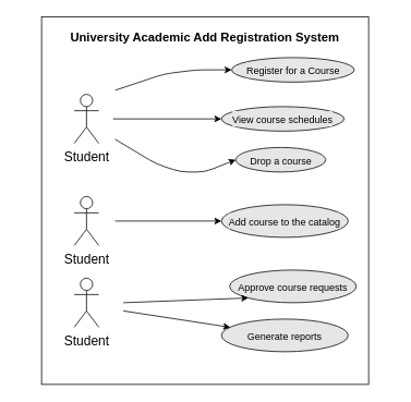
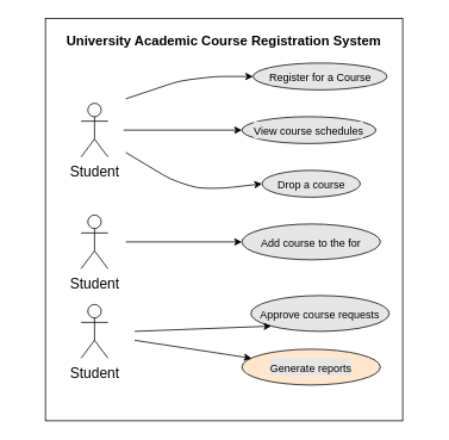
- <mxCell id="18" value="&lt;b style=&quot;font-size: 15px;&quot;&gt;&lt;font style=&quot;font-size: 15px;&quot;&gt;University Academic Add Registration System&lt;/font&gt;&lt;/b&gt;" style="text;html=1;strokeColor=none;fillColor=none;align=center;verticalAlign=middle;whiteSpace=wrap;rounded=0;fontSize=15;" vertex="1" parent="1"><mxGeometry x="20" y="30" width="460" height="30" as="geometry" /></mxCell>
+ <mxCell id="18" value="&lt;b style=&quot;font-size: 15px;&quot;&gt;&lt;font style=&quot;font-size: 15px;&quot;&gt;University Academic Course Registration System&lt;/font&gt;&lt;/b&gt;" style="text;html=1;strokeColor=none;fillColor=none;align=center;verticalAlign=middle;whiteSpace=wrap;rounded=0;fontSize=15;" vertex="1" parent="1"><mxGeometry x="20" y="30" width="460" height="30" as="geometry" /></mxCell>
- <mxCell id="7" value="&lt;font style=&quot;font-size: 12px;&quot;&gt;Drop a course&lt;/font&gt;" style="ellipse;whiteSpace=wrap;html=1;labelBackgroundColor=#E6E6E6;fontSize=16;fontColor=#000000;fillColor=#E6E6E6;" vertex="1" parent="1"><mxGeometry x="287.5" y="180" width="110" height="30" as="geometry" /></mxCell>
+ <mxCell id="7" value="&lt;font style=&quot;font-size: 12px;&quot;&gt;Drop a course&lt;/font&gt;" style="ellipse;whiteSpace=wrap;html=1;labelBackgroundColor=#E6E6E6;fontSize=16;fontColor=#000000;fillColor=#E6E6E6;" vertex="1" parent="1"><mxGeometry x="292.5" y="190" width="110" height="30" as="geometry" /></mxCell>
- <mxCell id="8" value="&lt;font style=&quot;font-size: 12px;&quot;&gt;Add course to the catalog&lt;/font&gt;" style="ellipse;whiteSpace=wrap;html=1;labelBackgroundColor=#E6E6E6;fontSize=16;fontColor=#000000;fillColor=#E6E6E6;" vertex="1" parent="1"><mxGeometry x="270" y="250" width="155" height="40" as="geometry" /></mxCell>
+ <mxCell id="8" value="&lt;font style=&quot;font-size: 12px;&quot;&gt;Add course to the for&lt;/font&gt;" style="ellipse;whiteSpace=wrap;html=1;labelBackgroundColor=#E6E6E6;fontSize=16;fontColor=#000000;fillColor=#E6E6E6;" vertex="1" parent="1"><mxGeometry x="270" y="250" width="155" height="40" as="geometry" /></mxCell>
- <mxCell id="10" value="&lt;font style=&quot;font-size: 12px;&quot;&gt;Generate reports&lt;/font&gt;" style="ellipse;whiteSpace=wrap;html=1;labelBackgroundColor=#E6E6E6;fontSize=16;fontColor=#000000;fillColor=#E6E6E6;" vertex="1" parent="1"><mxGeometry x="270" y="390" width="155" height="40" as="geometry" /></mxCell>
+ <mxCell id="10" value="&lt;font style=&quot;font-size: 12px;&quot;&gt;Generate reports&lt;/font&gt;" style="ellipse;whiteSpace=wrap;html=1;labelBackgroundColor=#E6E6E6;fontSize=16;fontColor=#000000;fillColor=#ffe6cc;" vertex="1" parent="1"><mxGeometry x="270" y="390" width="155" height="40" as="geometry" /></mxCell>
